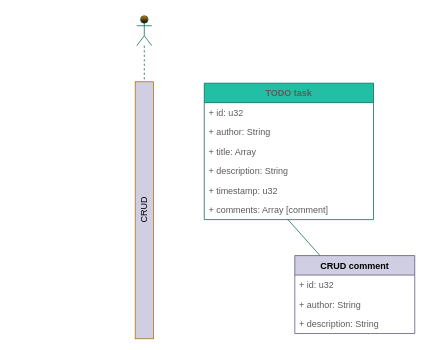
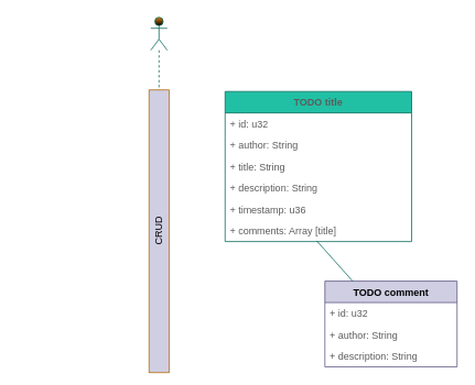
- <mxCell id="3" value="TODO task" style="swimlane;fontStyle=1;align=center;verticalAlign=top;childLayout=stackLayout;horizontal=1;startSize=26;horizontalStack=0;resizeParent=1;resizeParentMax=0;resizeLast=0;collapsible=1;marginBottom=0;whiteSpace=wrap;html=1;strokeColor=#006658;fontColor=#5C5C5C;fillColor=#21C0A5;" parent="1" vertex="1"><mxGeometry x="272" y="110" width="225.8" height="182" as="geometry" /></mxCell>
+ <mxCell id="3" value="TODO title" style="swimlane;fontStyle=1;align=center;verticalAlign=top;childLayout=stackLayout;horizontal=1;startSize=26;horizontalStack=0;resizeParent=1;resizeParentMax=0;resizeLast=0;collapsible=1;marginBottom=0;whiteSpace=wrap;html=1;strokeColor=#006658;fontColor=#5C5C5C;fillColor=#21C0A5;" parent="1" vertex="1"><mxGeometry x="272" y="110" width="225.8" height="182" as="geometry" /></mxCell>
- <mxCell id="6" value="+ title: Array&amp;nbsp;&lt;span style=&quot;&quot;&gt; &lt;/span&gt;" style="text;strokeColor=none;fillColor=none;align=left;verticalAlign=top;spacingLeft=4;spacingRight=4;overflow=hidden;rotatable=0;points=[[0,0.5],[1,0.5]];portConstraint=eastwest;whiteSpace=wrap;html=1;fontColor=#5C5C5C;" parent="3" vertex="1"><mxGeometry y="78" width="225.8" height="26" as="geometry" /></mxCell>
+ <mxCell id="6" value="+ title: String&amp;nbsp;&lt;span style=&quot;&quot;&gt; &lt;/span&gt;" style="text;strokeColor=none;fillColor=none;align=left;verticalAlign=top;spacingLeft=4;spacingRight=4;overflow=hidden;rotatable=0;points=[[0,0.5],[1,0.5]];portConstraint=eastwest;whiteSpace=wrap;html=1;fontColor=#5C5C5C;" parent="3" vertex="1"><mxGeometry y="78" width="225.8" height="26" as="geometry" /></mxCell>
- <mxCell id="8" value="+ timestamp: u32" style="text;strokeColor=none;fillColor=none;align=left;verticalAlign=top;spacingLeft=4;spacingRight=4;overflow=hidden;rotatable=0;points=[[0,0.5],[1,0.5]];portConstraint=eastwest;whiteSpace=wrap;html=1;fontColor=#5C5C5C;" parent="3" vertex="1"><mxGeometry y="130" width="225.8" height="26" as="geometry" /></mxCell>
+ <mxCell id="8" value="+ timestamp: u36" style="text;strokeColor=none;fillColor=none;align=left;verticalAlign=top;spacingLeft=4;spacingRight=4;overflow=hidden;rotatable=0;points=[[0,0.5],[1,0.5]];portConstraint=eastwest;whiteSpace=wrap;html=1;fontColor=#5C5C5C;" parent="3" vertex="1"><mxGeometry y="130" width="225.8" height="26" as="geometry" /></mxCell>
- <mxCell id="9" value="+ comments: Array [comment]" style="text;strokeColor=none;fillColor=none;align=left;verticalAlign=top;spacingLeft=4;spacingRight=4;overflow=hidden;rotatable=0;points=[[0,0.5],[1,0.5]];portConstraint=eastwest;whiteSpace=wrap;html=1;fontColor=#5C5C5C;" parent="3" vertex="1"><mxGeometry y="156" width="225.8" height="26" as="geometry" /></mxCell>
+ <mxCell id="9" value="+ comments: Array [title]" style="text;strokeColor=none;fillColor=none;align=left;verticalAlign=top;spacingLeft=4;spacingRight=4;overflow=hidden;rotatable=0;points=[[0,0.5],[1,0.5]];portConstraint=eastwest;whiteSpace=wrap;html=1;fontColor=#5C5C5C;" parent="3" vertex="1"><mxGeometry y="156" width="225.8" height="26" as="geometry" /></mxCell>
- <mxCell id="10" value="CRUD comment" style="swimlane;fontStyle=1;align=center;verticalAlign=top;childLayout=stackLayout;horizontal=1;startSize=26;horizontalStack=0;resizeParent=1;resizeParentMax=0;resizeLast=0;collapsible=1;marginBottom=0;whiteSpace=wrap;html=1;strokeColor=#56517e;fillColor=#d0cee2;" parent="1" vertex="1"><mxGeometry x="392.8" y="340" width="160" height="104" as="geometry" /></mxCell>
+ <mxCell id="10" value="TODO comment" style="swimlane;fontStyle=1;align=center;verticalAlign=top;childLayout=stackLayout;horizontal=1;startSize=26;horizontalStack=0;resizeParent=1;resizeParentMax=0;resizeLast=0;collapsible=1;marginBottom=0;whiteSpace=wrap;html=1;strokeColor=#56517e;fillColor=#d0cee2;" parent="1" vertex="1"><mxGeometry x="392.8" y="340" width="160" height="104" as="geometry" /></mxCell>
